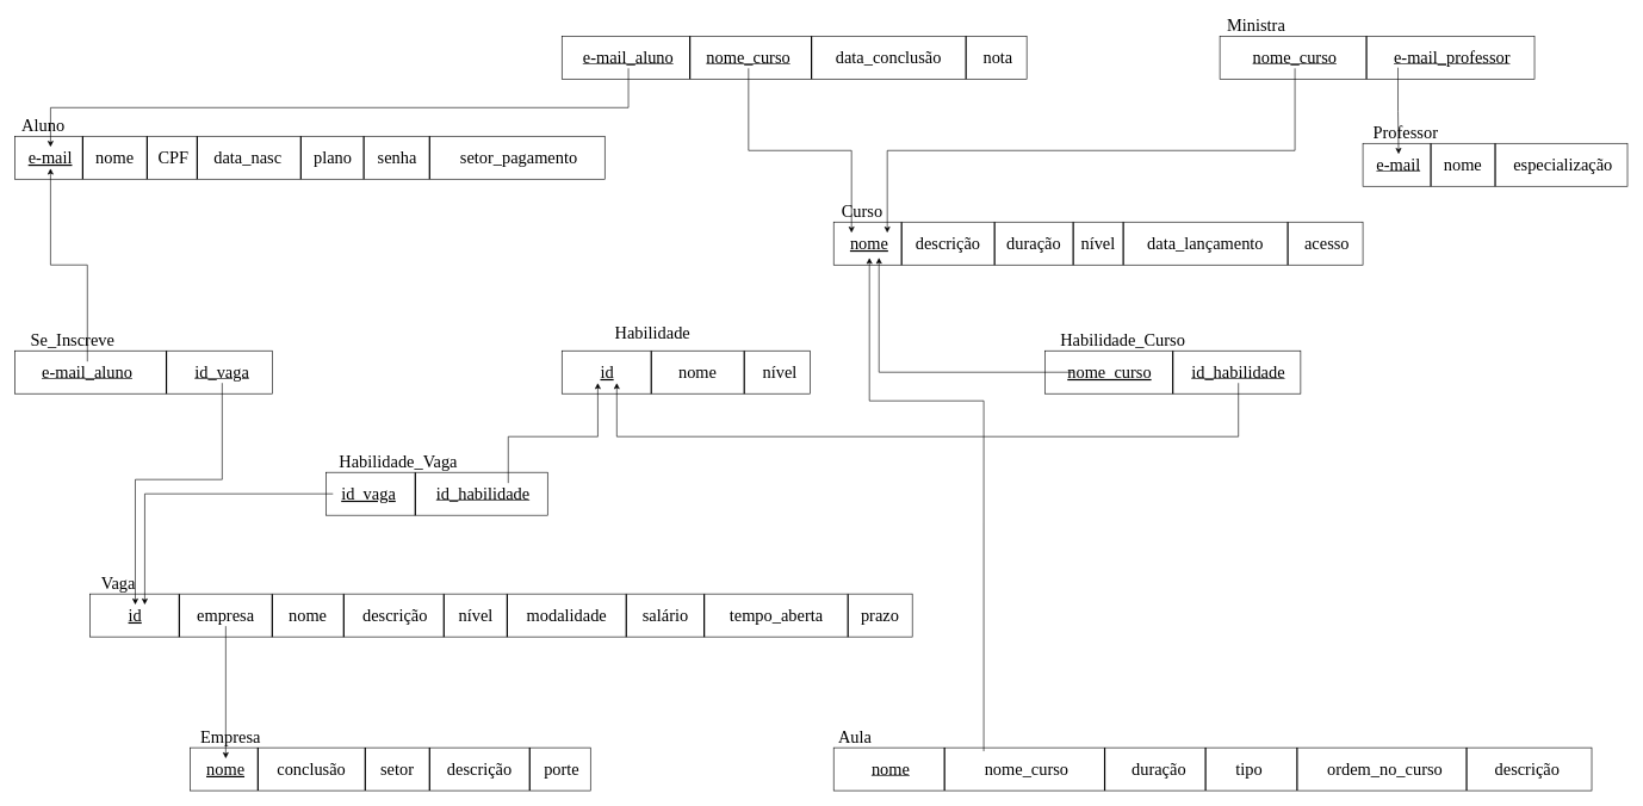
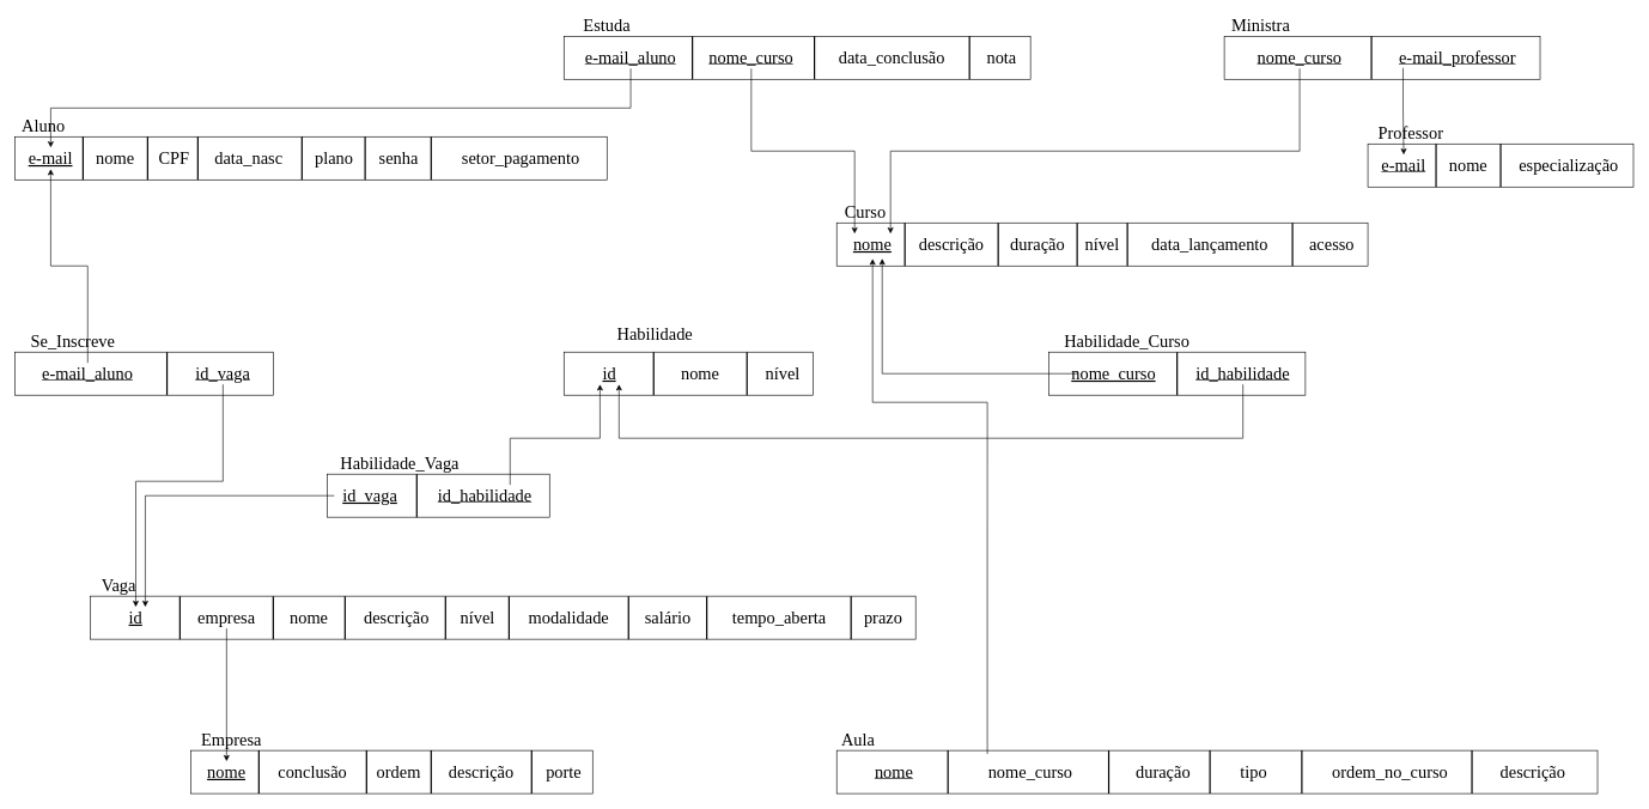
+ <mxCell id="56" value="&lt;font face=&quot;Verdana&quot; style=&quot;font-size: 24px;&quot;&gt;Estuda&lt;/font&gt;" style="text;html=1;align=center;verticalAlign=middle;whiteSpace=wrap;rounded=0;" parent="1" vertex="1"><mxGeometry x="815" y="20" width="60" height="30" as="geometry" /></mxCell>
- <mxCell id="49" value="&lt;font face=&quot;Verdana&quot; style=&quot;font-size: 24px;&quot;&gt;setor&lt;/font&gt;" style="text;html=1;align=center;verticalAlign=middle;whiteSpace=wrap;rounded=0;" parent="1" vertex="1"><mxGeometry x="505" y="1060" width="100" height="30" as="geometry" /></mxCell>
+ <mxCell id="49" value="&lt;font face=&quot;Verdana&quot; style=&quot;font-size: 24px;&quot;&gt;ordem&lt;/font&gt;" style="text;html=1;align=center;verticalAlign=middle;whiteSpace=wrap;rounded=0;" parent="1" vertex="1"><mxGeometry x="505" y="1060" width="100" height="30" as="geometry" /></mxCell>
